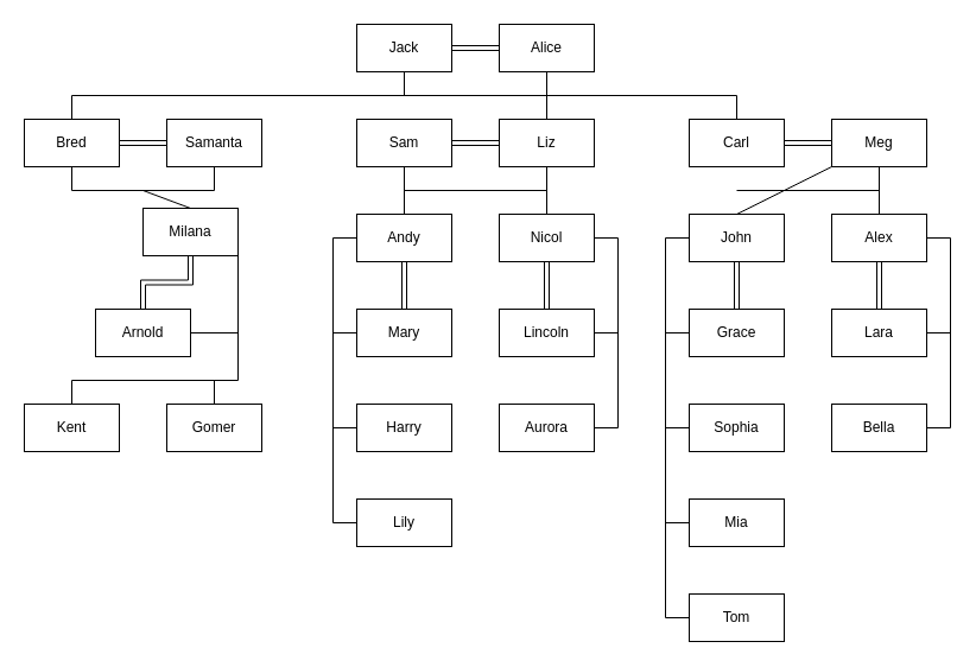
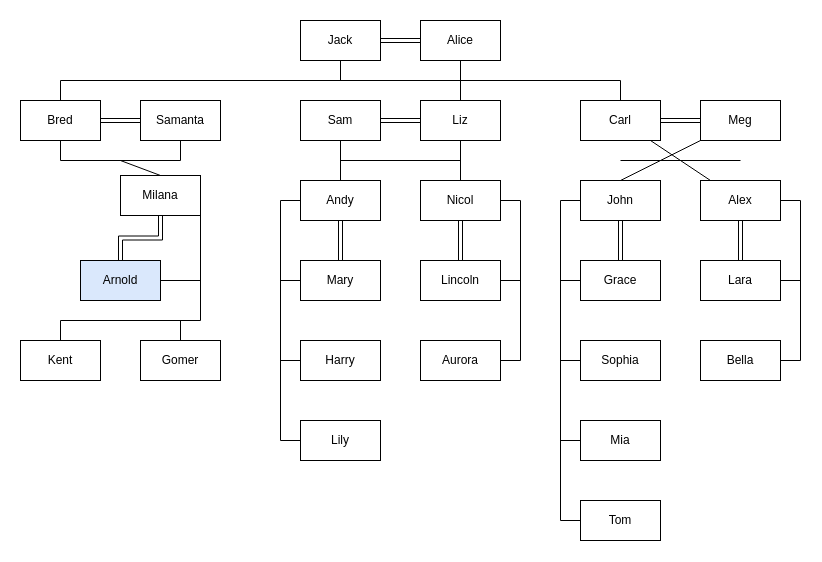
- <mxCell id="39" value="" style="endArrow=none;html=1;entryX=0.5;entryY=1;entryDx=0;entryDy=0;" edge="1" parent="1" source="23" target="13"><mxGeometry width="50" height="50" relative="1" as="geometry"><mxPoint x="420" y="140" as="sourcePoint" /><mxPoint x="470" y="90" as="targetPoint" /></mxGeometry></mxCell>
+ <mxCell id="39" value="" style="endArrow=none;html=1;" edge="1" parent="1" source="23" target="10"><mxGeometry width="50" height="50" relative="1" as="geometry"><mxPoint x="420" y="140" as="sourcePoint" /><mxPoint x="470" y="90" as="targetPoint" /></mxGeometry></mxCell>
- <mxCell id="40" value="Arnold" style="rounded=0;whiteSpace=wrap;html=1;" vertex="1" parent="1"><mxGeometry x="80" y="260" width="80" height="40" as="geometry" /></mxCell>
+ <mxCell id="40" value="Arnold" style="rounded=0;whiteSpace=wrap;html=1;fillColor=#dae8fc;" vertex="1" parent="1"><mxGeometry x="80" y="260" width="80" height="40" as="geometry" /></mxCell>
